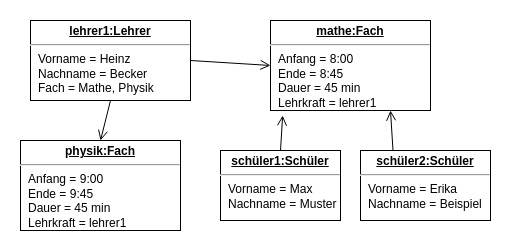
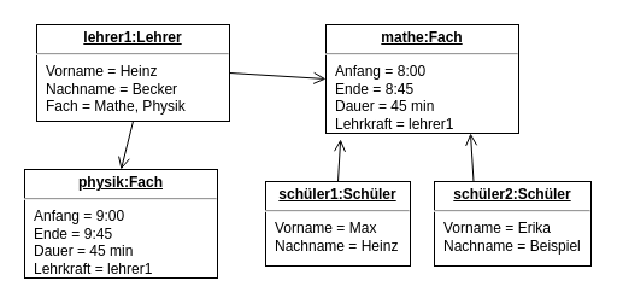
- <mxCell id="4" value="&lt;p style=&quot;margin: 0px ; margin-top: 4px ; text-align: center ; text-decoration: underline&quot;&gt;&lt;b&gt;schüler1:Schüler&lt;/b&gt;&lt;/p&gt;&lt;hr&gt;&lt;p style=&quot;margin: 0px ; margin-left: 8px&quot;&gt;Vorname = Max&lt;/p&gt;&lt;p style=&quot;margin: 0px ; margin-left: 8px&quot;&gt;Nachname = Muster&lt;br&gt;&lt;/p&gt;&lt;p style=&quot;margin: 0px ; margin-left: 8px&quot;&gt;&lt;br&gt;&lt;/p&gt;" style="verticalAlign=top;align=left;overflow=fill;fontSize=12;fontFamily=Helvetica;html=1;" vertex="1" parent="1"><mxGeometry x="220" y="150" width="120" height="70" as="geometry" /></mxCell>
+ <mxCell id="4" value="&lt;p style=&quot;margin: 0px ; margin-top: 4px ; text-align: center ; text-decoration: underline&quot;&gt;&lt;b&gt;schüler1:Schüler&lt;/b&gt;&lt;/p&gt;&lt;hr&gt;&lt;p style=&quot;margin: 0px ; margin-left: 8px&quot;&gt;Vorname = Max&lt;/p&gt;&lt;p style=&quot;margin: 0px ; margin-left: 8px&quot;&gt;Nachname = Heinz&lt;br&gt;&lt;/p&gt;&lt;p style=&quot;margin: 0px ; margin-left: 8px&quot;&gt;&lt;br&gt;&lt;/p&gt;" style="verticalAlign=top;align=left;overflow=fill;fontSize=12;fontFamily=Helvetica;html=1;" vertex="1" parent="1"><mxGeometry x="220" y="150" width="120" height="70" as="geometry" /></mxCell>
